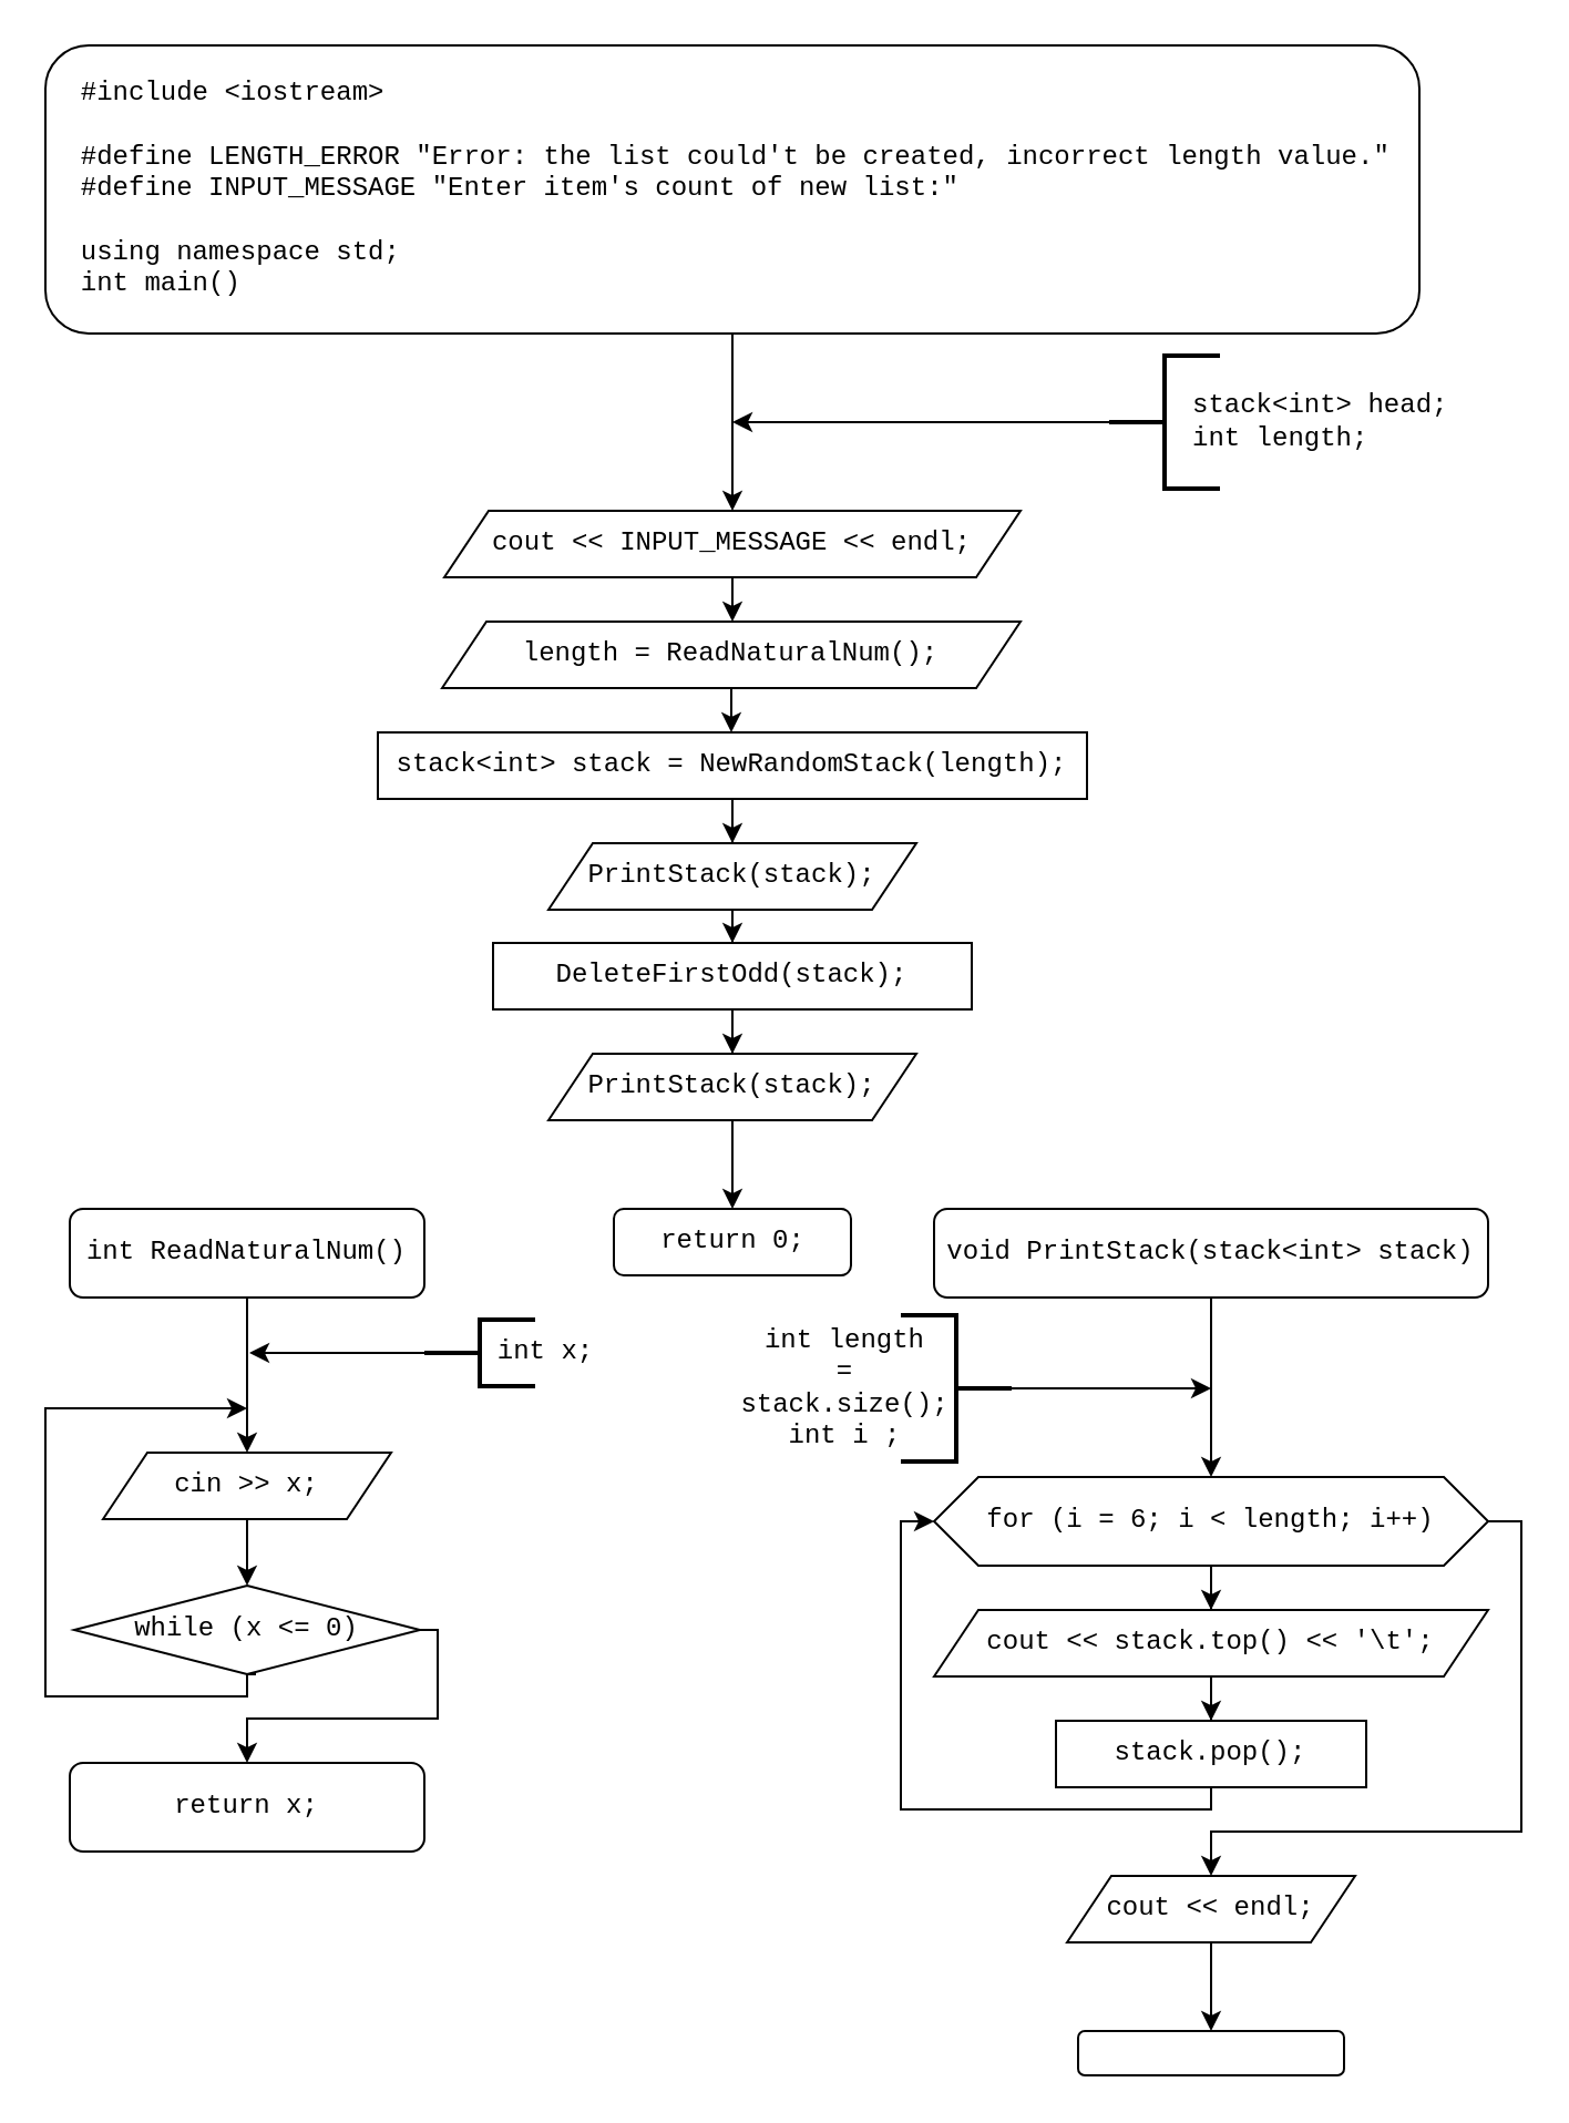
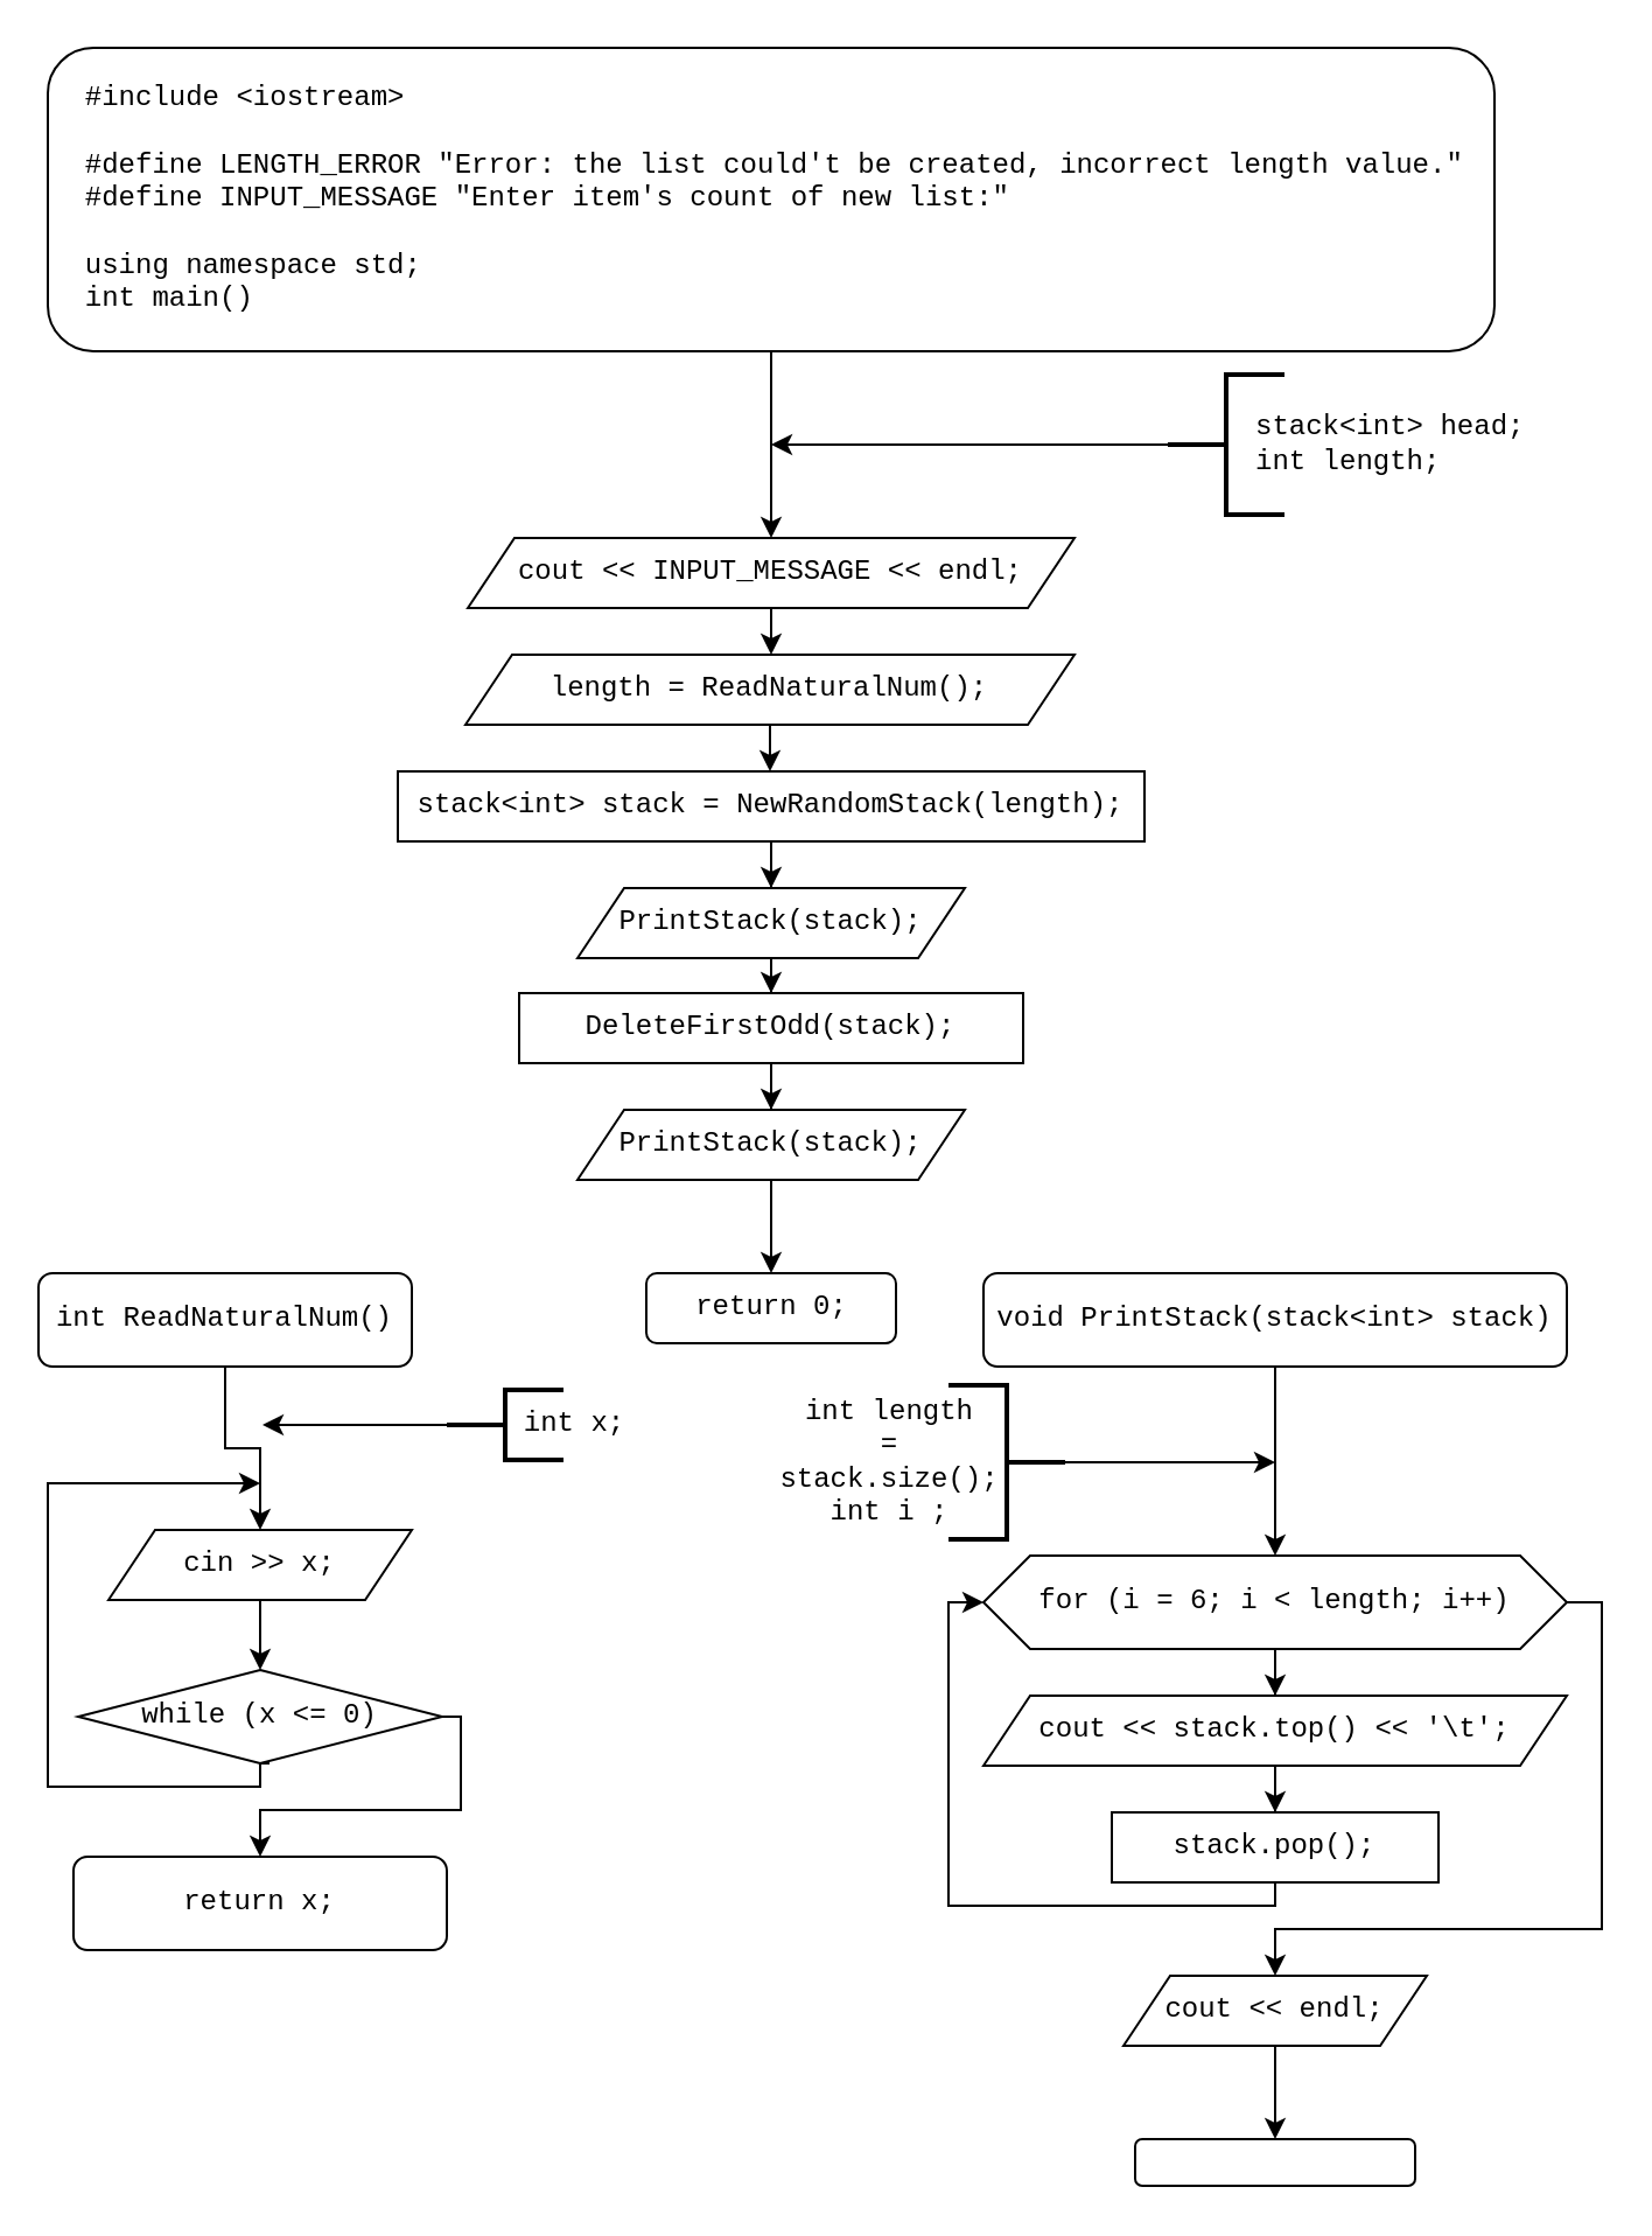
- <mxCell id="22" value="int ReadNaturalNum()" style="rounded=1;whiteSpace=wrap;html=1;fontFamily=Courier New;" vertex="1" parent="1"><mxGeometry x="31" y="545" width="160" height="40" as="geometry" /></mxCell>
+ <mxCell id="22" value="int ReadNaturalNum()" style="rounded=1;whiteSpace=wrap;html=1;fontFamily=Courier New;" vertex="1" parent="1"><mxGeometry x="16" y="545" width="160" height="40" as="geometry" /></mxCell>
